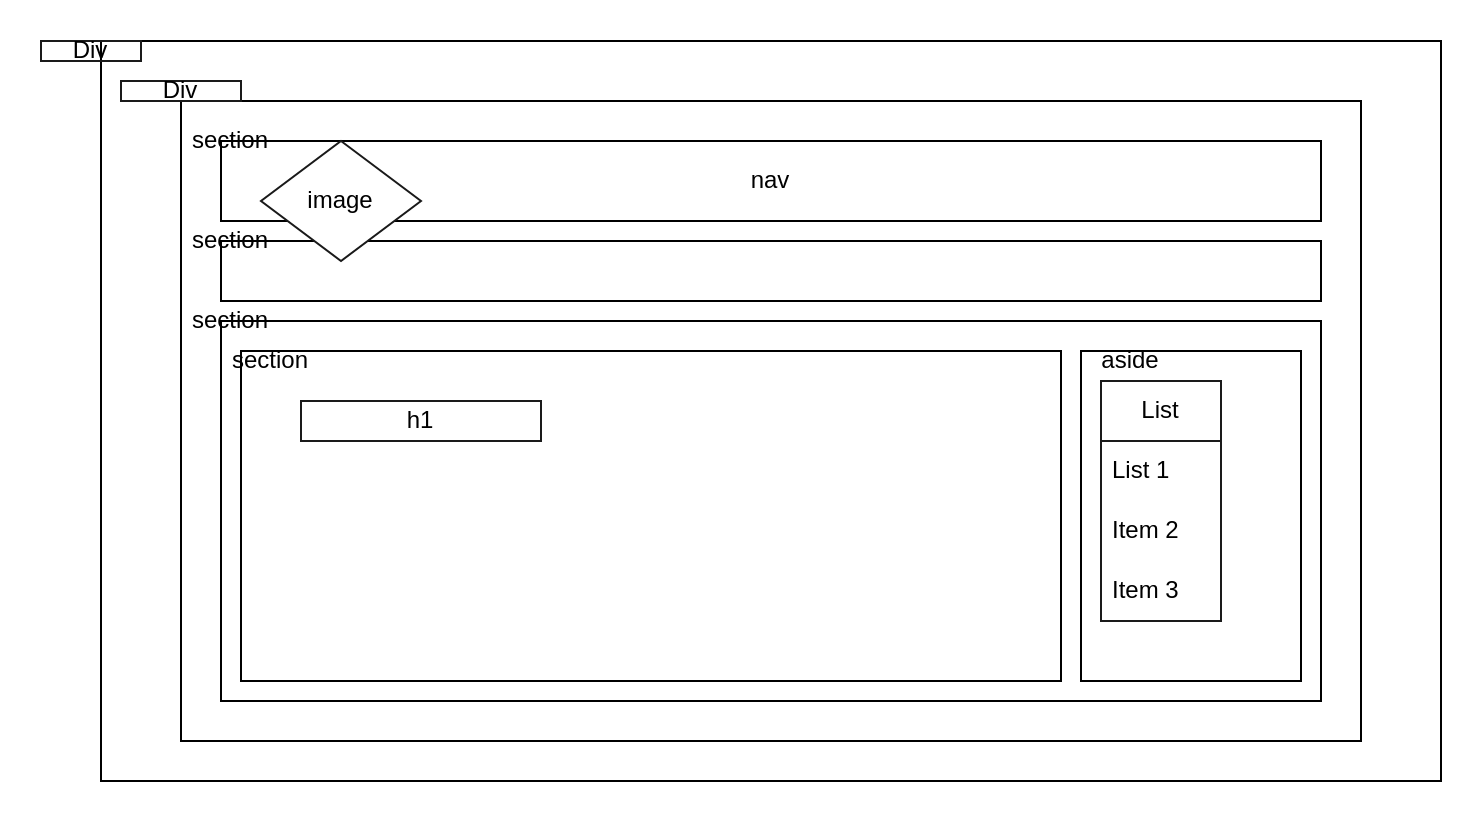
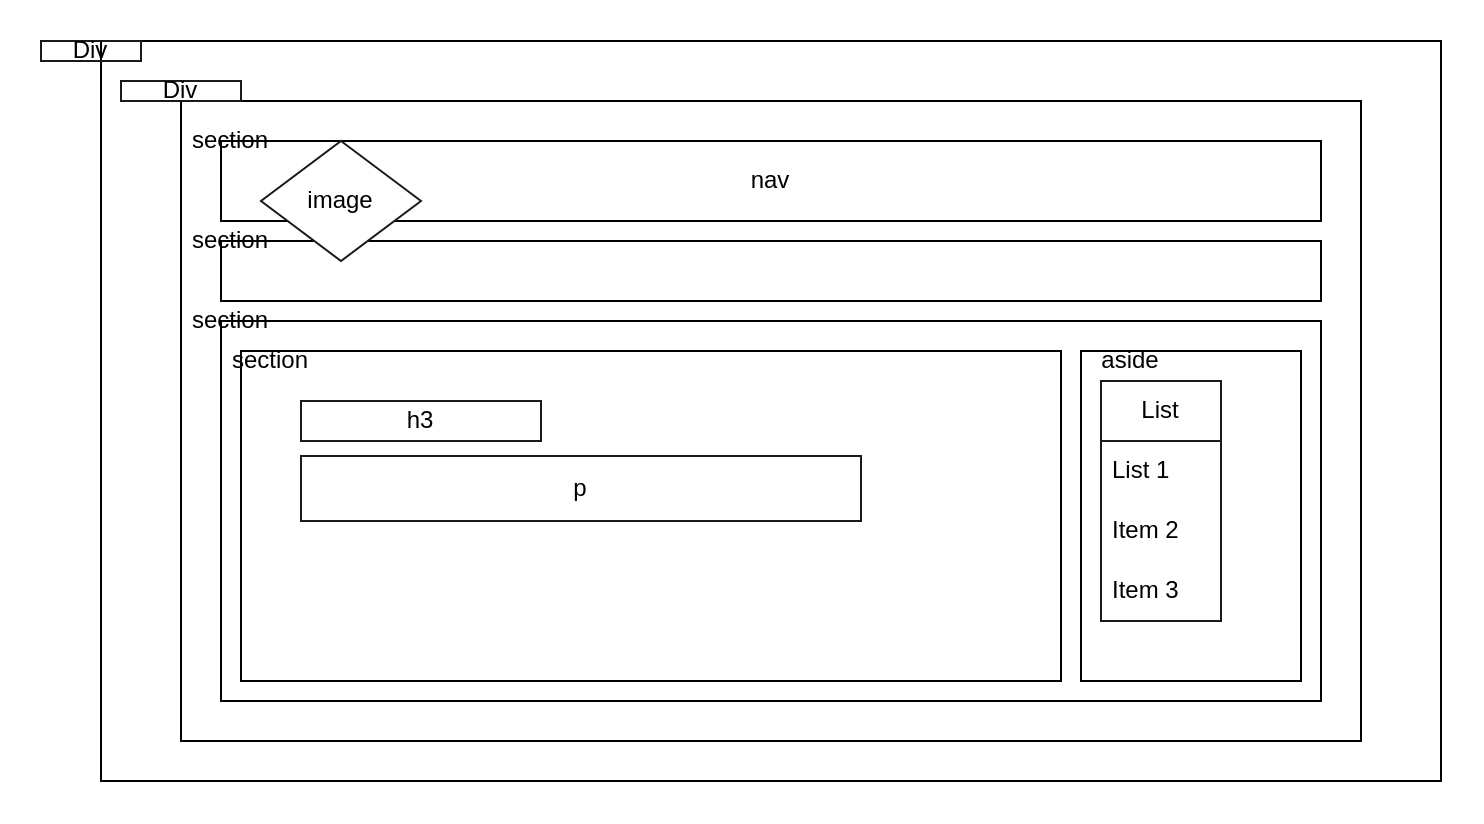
- <mxCell id="17" value="h1" style="rounded=0;whiteSpace=wrap;html=1;strokeColor=#1A1A1A;" vertex="1" parent="1"><mxGeometry x="150" y="200" width="120" height="20" as="geometry" /></mxCell>
+ <mxCell id="17" value="h3" style="rounded=0;whiteSpace=wrap;html=1;strokeColor=#1A1A1A;" vertex="1" parent="1"><mxGeometry x="150" y="200" width="120" height="20" as="geometry" /></mxCell>
+ <mxCell id="18" value="p" style="rounded=0;whiteSpace=wrap;html=1;strokeColor=#1A1A1A;" vertex="1" parent="1"><mxGeometry x="150" y="227.5" width="280" height="32.5" as="geometry" /></mxCell>
